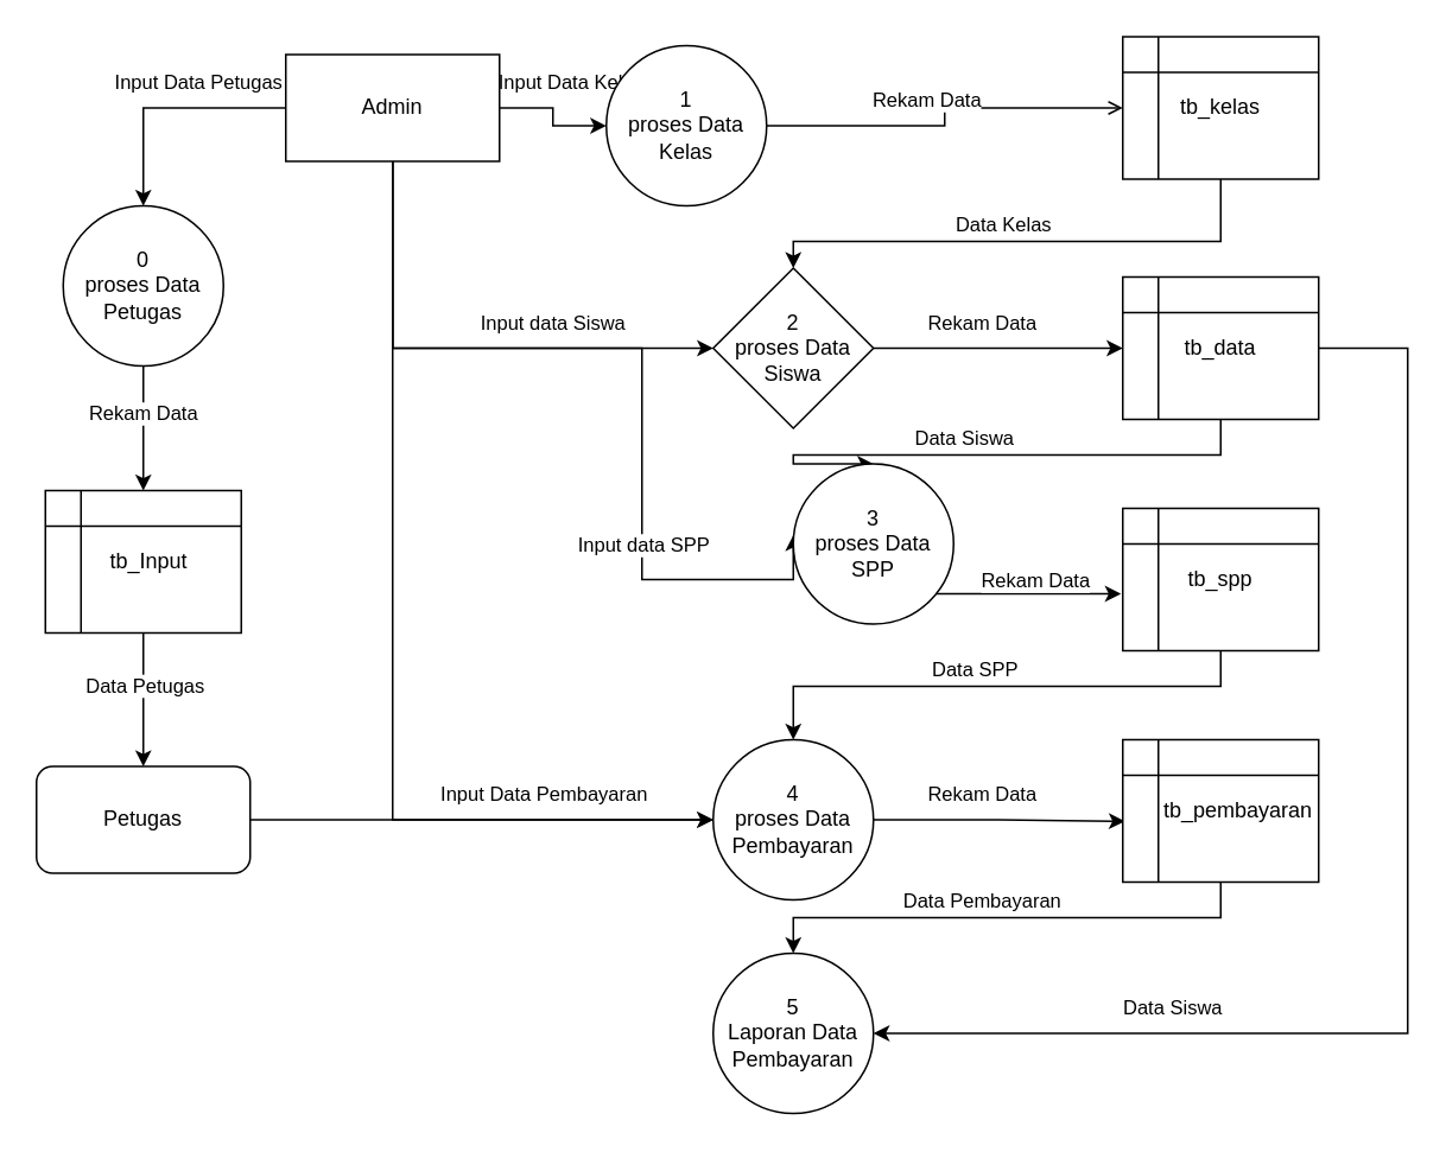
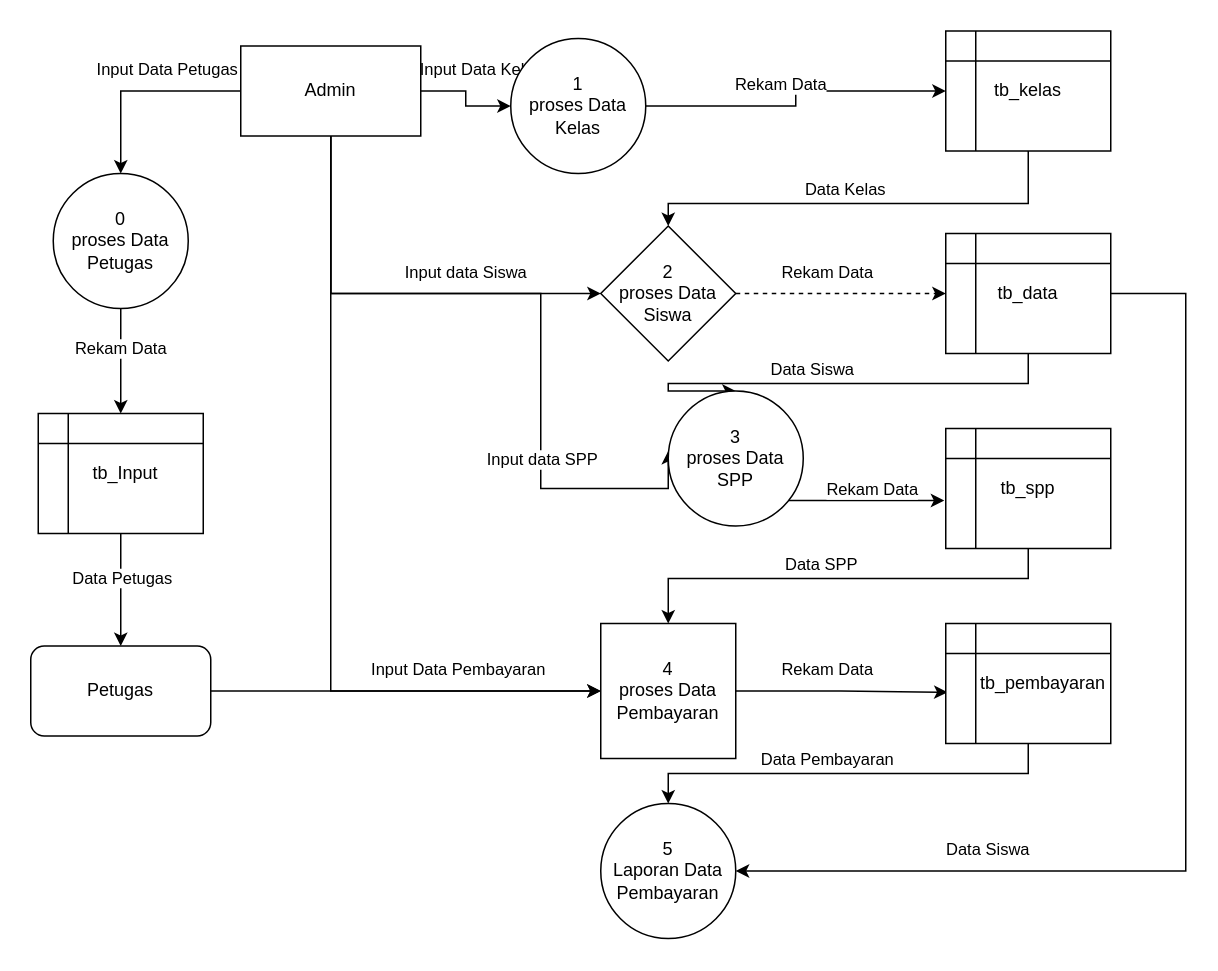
- <mxCell id="13" style="edgeStyle=orthogonalEdgeStyle;rounded=0;orthogonalLoop=1;jettySize=auto;html=1;entryX=0;entryY=0.5;entryDx=0;entryDy=0;endArrow=open;" edge="1" parent="1" source="15" target="18"><mxGeometry relative="1" as="geometry" /></mxCell>
+ <mxCell id="13" style="edgeStyle=orthogonalEdgeStyle;rounded=0;orthogonalLoop=1;jettySize=auto;html=1;entryX=0;entryY=0.5;entryDx=0;entryDy=0;" edge="1" parent="1" source="15" target="18"><mxGeometry relative="1" as="geometry" /></mxCell>
- <mxCell id="19" style="edgeStyle=orthogonalEdgeStyle;rounded=0;orthogonalLoop=1;jettySize=auto;html=1;entryX=0;entryY=0.5;entryDx=0;entryDy=0;" edge="1" parent="1" source="21" target="26"><mxGeometry relative="1" as="geometry"><Array as="points"><mxPoint x="630" y="195" /></Array></mxGeometry></mxCell>
+ <mxCell id="19" style="edgeStyle=orthogonalEdgeStyle;rounded=0;orthogonalLoop=1;jettySize=auto;html=1;entryX=0;entryY=0.5;entryDx=0;entryDy=0;dashed=1;" edge="1" parent="1" source="21" target="26"><mxGeometry relative="1" as="geometry"><Array as="points"><mxPoint x="630" y="195" /></Array></mxGeometry></mxCell>
- <mxCell id="32" value="4&lt;br&gt;proses Data Pembayaran" style="ellipse;whiteSpace=wrap;html=1;aspect=fixed;" vertex="1" parent="1"><mxGeometry x="400" y="415" width="90" height="90" as="geometry" /></mxCell>
+ <mxCell id="32" value="4&lt;br&gt;proses Data Pembayaran" style="whiteSpace=wrap;html=1;aspect=fixed;rounded=0;" vertex="1" parent="1"><mxGeometry x="400" y="415" width="90" height="90" as="geometry" /></mxCell>
